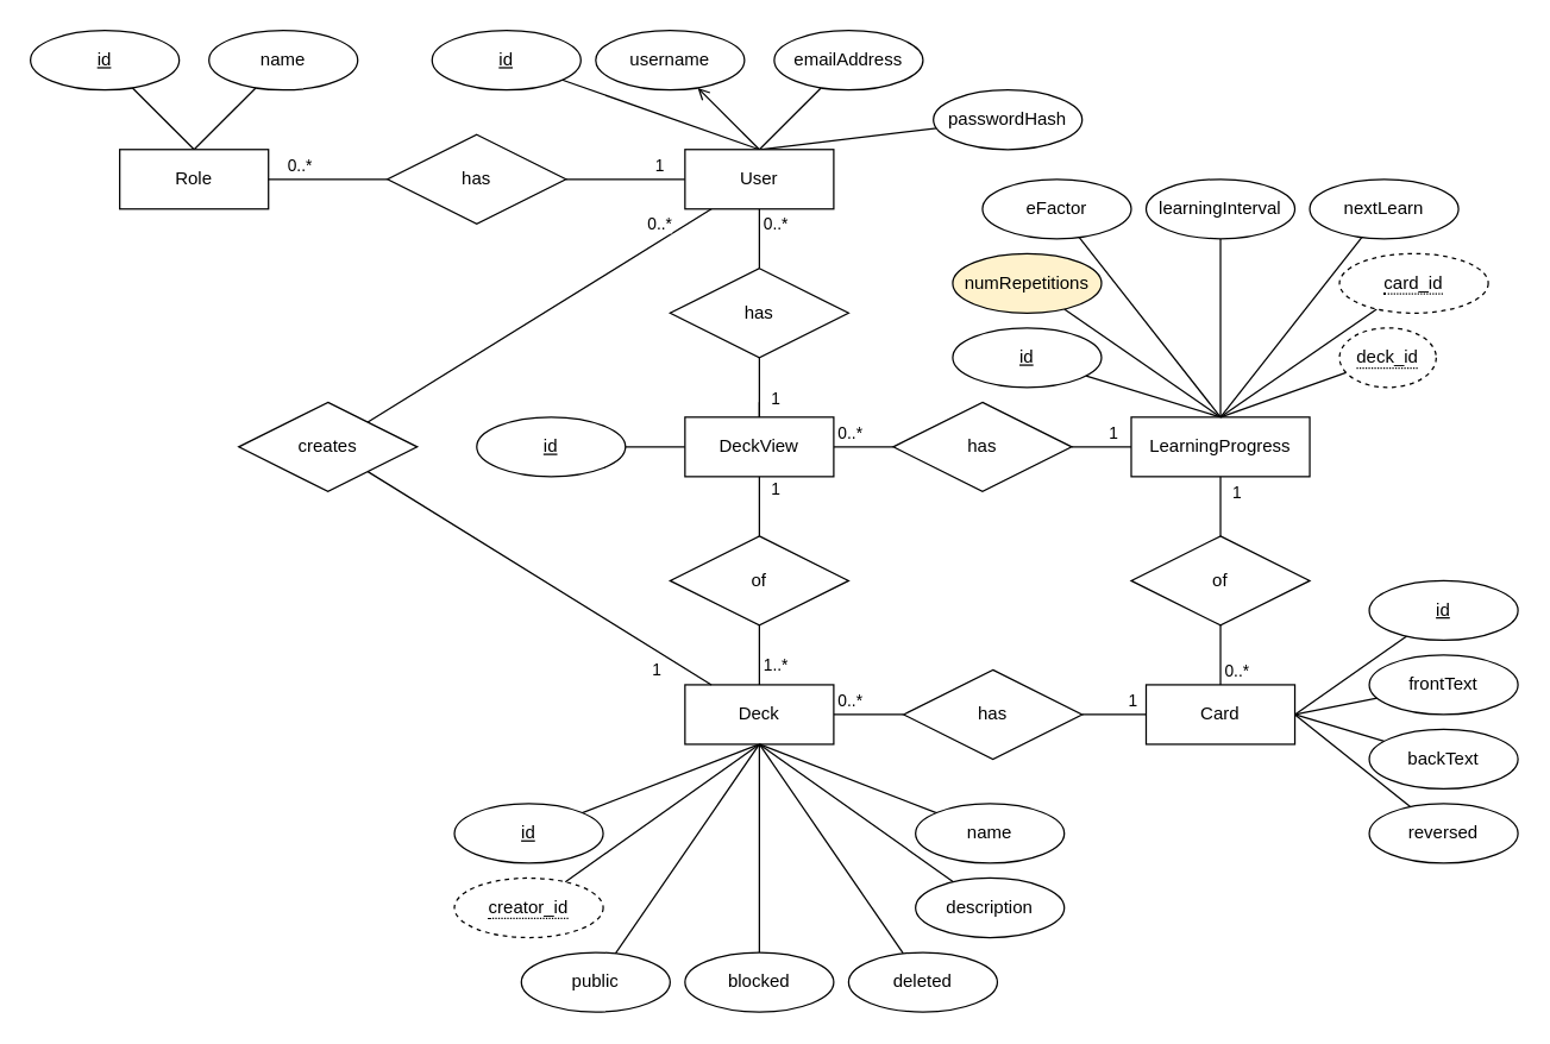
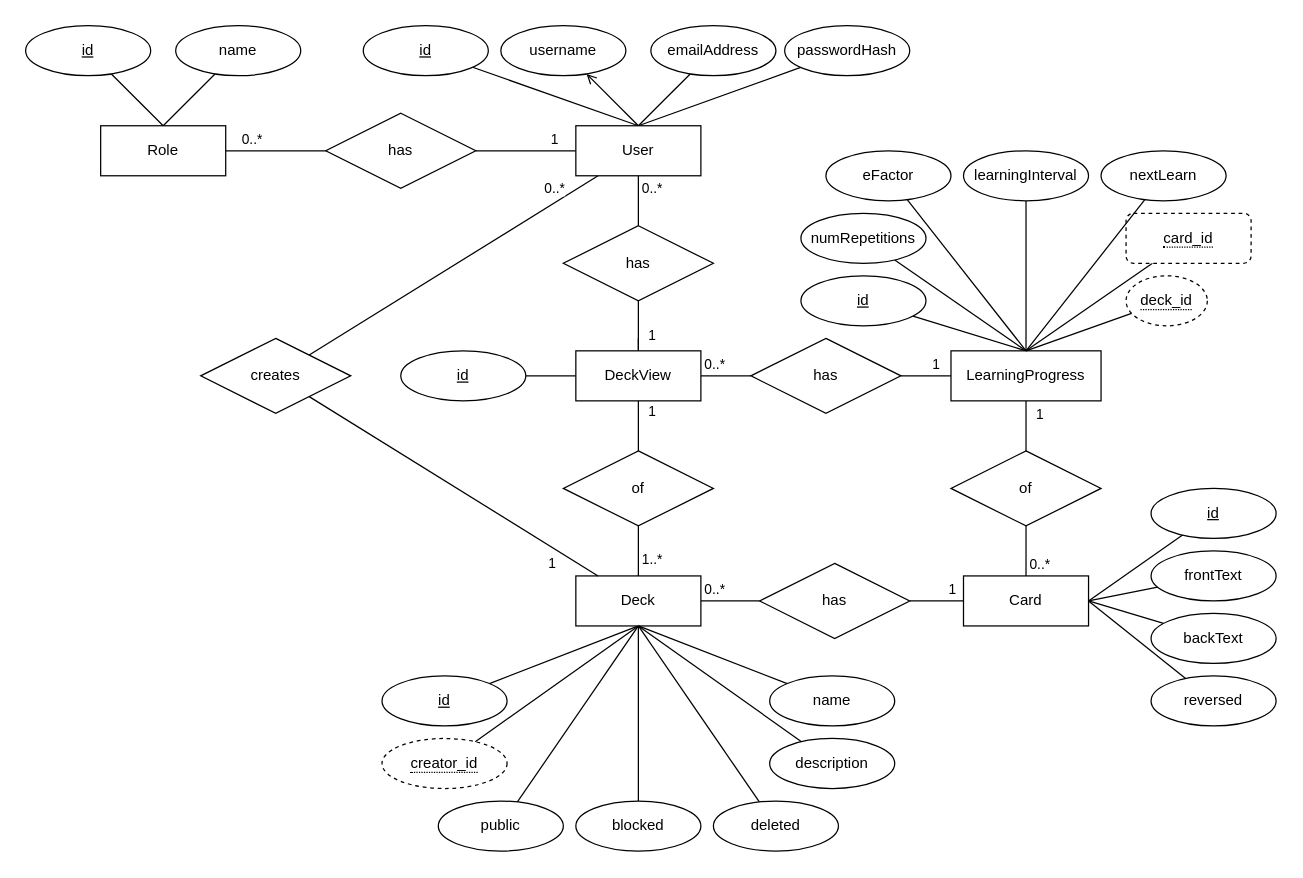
- <mxCell id="16" value="passwordHash" style="ellipse;whiteSpace=wrap;html=1;align=center;" vertex="1" parent="1"><mxGeometry x="627" y="60" width="100" height="40" as="geometry" /></mxCell>
+ <mxCell id="16" value="passwordHash" style="ellipse;whiteSpace=wrap;html=1;align=center;" vertex="1" parent="1"><mxGeometry x="627" y="20" width="100" height="40" as="geometry" /></mxCell>
- <mxCell id="87" value="numRepetitions" style="ellipse;whiteSpace=wrap;html=1;align=center;fillColor=#fff2cc;" vertex="1" parent="1"><mxGeometry x="640" y="170" width="100" height="40" as="geometry" /></mxCell>
+ <mxCell id="87" value="numRepetitions" style="ellipse;whiteSpace=wrap;html=1;align=center;" vertex="1" parent="1"><mxGeometry x="640" y="170" width="100" height="40" as="geometry" /></mxCell>
- <mxCell id="71" value="&lt;span style=&quot;border-bottom: 1px dotted&quot;&gt;card_id&lt;/span&gt;" style="ellipse;whiteSpace=wrap;html=1;align=center;dashed=1;" vertex="1" parent="1"><mxGeometry x="900" y="170" width="100" height="40" as="geometry" /></mxCell>
+ <mxCell id="71" value="&lt;span style=&quot;border-bottom: 1px dotted&quot;&gt;card_id&lt;/span&gt;" style="whiteSpace=wrap;html=1;align=center;dashed=1;rounded=1;" vertex="1" parent="1"><mxGeometry x="900" y="170" width="100" height="40" as="geometry" /></mxCell>
